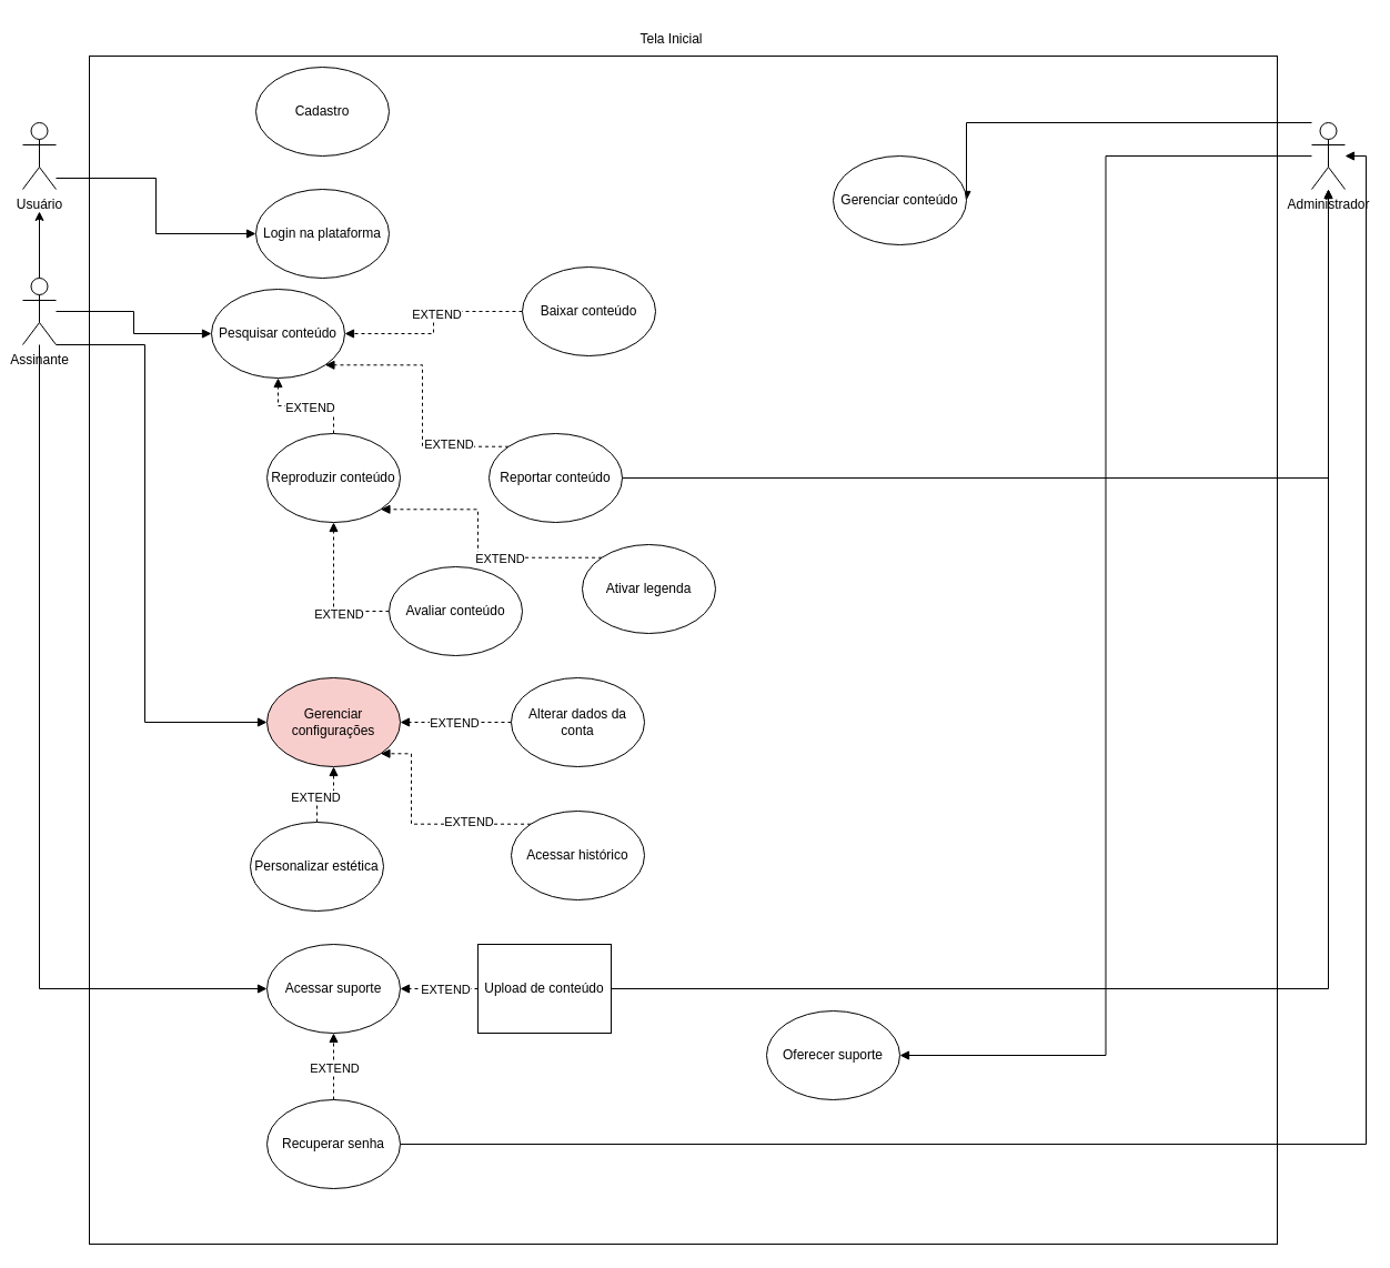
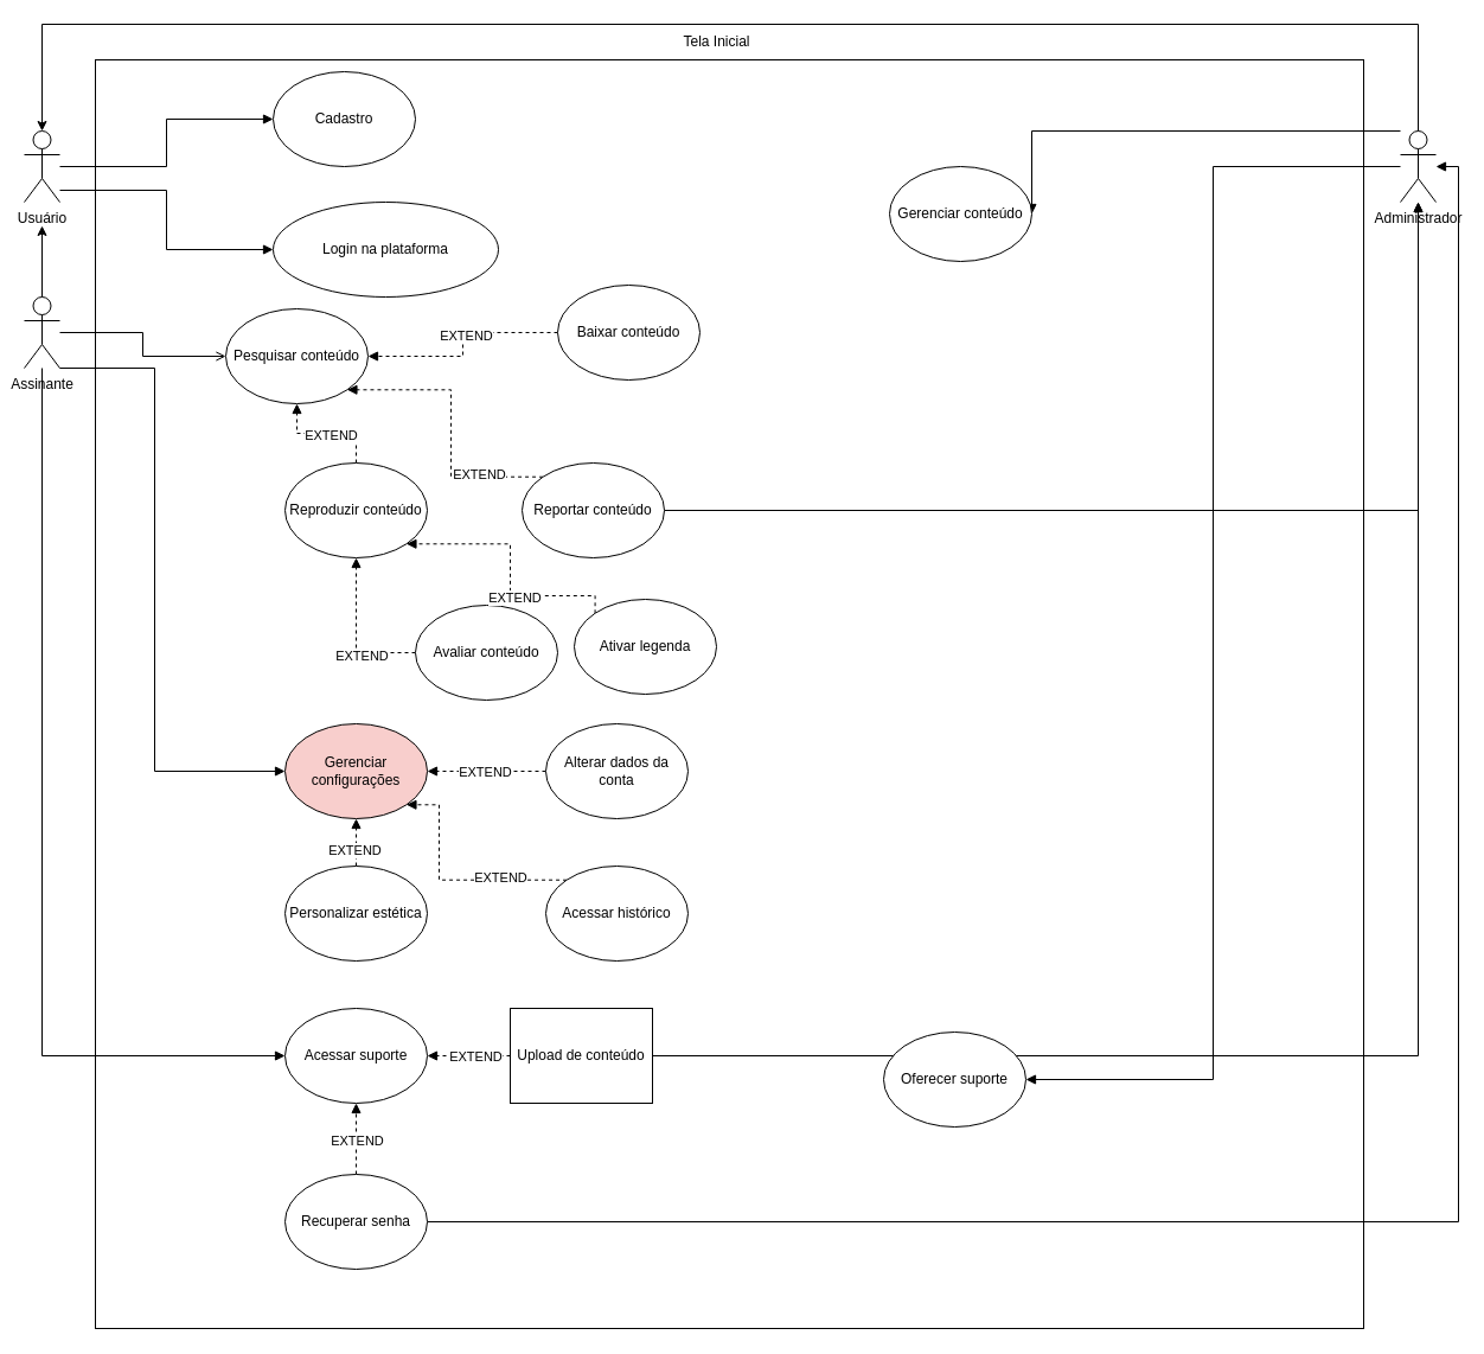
+ <mxCell id="15" style="edgeStyle=orthogonalEdgeStyle;rounded=0;orthogonalLoop=1;jettySize=auto;html=1;entryX=0.5;entryY=0;entryDx=0;entryDy=0;entryPerimeter=0;" edge="1" parent="1" source="8" target="5"><mxGeometry relative="1" as="geometry"><Array as="points"><mxPoint x="1196" y="20" /><mxPoint x="35" y="20" /></Array></mxGeometry></mxCell>
+ <mxCell id="4" style="edgeStyle=orthogonalEdgeStyle;rounded=0;orthogonalLoop=1;jettySize=auto;html=1;entryX=0;entryY=0.5;entryDx=0;entryDy=0;endArrow=block;endFill=1;" edge="1" parent="1" source="5" target="17"><mxGeometry relative="1" as="geometry"><Array as="points"><mxPoint x="140" y="140" /><mxPoint x="140" y="100" /></Array></mxGeometry></mxCell>
- <mxCell id="16" value="Login na plataforma" style="ellipse;whiteSpace=wrap;html=1;" vertex="1" parent="1"><mxGeometry x="230" y="170" width="120" height="80" as="geometry" /></mxCell>
+ <mxCell id="16" value="Login na plataforma" style="ellipse;whiteSpace=wrap;html=1;" vertex="1" parent="1"><mxGeometry x="230" y="170" width="190" height="80" as="geometry" /></mxCell>
- <mxCell id="10" style="edgeStyle=orthogonalEdgeStyle;rounded=0;orthogonalLoop=1;jettySize=auto;html=1;entryX=0;entryY=0.5;entryDx=0;entryDy=0;endArrow=block;endFill=1;" edge="1" parent="1" source="13" target="20"><mxGeometry relative="1" as="geometry" /></mxCell>
+ <mxCell id="10" style="edgeStyle=orthogonalEdgeStyle;rounded=0;orthogonalLoop=1;jettySize=auto;html=1;entryX=0;entryY=0.5;entryDx=0;entryDy=0;endArrow=open;endFill=1;" edge="1" parent="1" source="13" target="20"><mxGeometry relative="1" as="geometry" /></mxCell>
- <mxCell id="50" value="Ativar legenda" style="ellipse;whiteSpace=wrap;html=1;" vertex="1" parent="1"><mxGeometry x="524" y="490" width="120" height="80" as="geometry" /></mxCell>
+ <mxCell id="50" value="Ativar legenda" style="ellipse;whiteSpace=wrap;html=1;" vertex="1" parent="1"><mxGeometry x="484" y="505" width="120" height="80" as="geometry" /></mxCell>
- <mxCell id="44" value="Personalizar estética" style="ellipse;whiteSpace=wrap;html=1;" vertex="1" parent="1"><mxGeometry x="225" y="740" width="120" height="80" as="geometry" /></mxCell>
+ <mxCell id="44" value="Personalizar estética" style="ellipse;whiteSpace=wrap;html=1;" vertex="1" parent="1"><mxGeometry x="240" y="730" width="120" height="80" as="geometry" /></mxCell>
- <mxCell id="55" value="Oferecer suporte" style="ellipse;whiteSpace=wrap;html=1;" vertex="1" parent="1"><mxGeometry x="690" y="910" width="120" height="80" as="geometry" /></mxCell>
+ <mxCell id="55" value="Oferecer suporte" style="ellipse;whiteSpace=wrap;html=1;" vertex="1" parent="1"><mxGeometry x="745" y="870" width="120" height="80" as="geometry" /></mxCell>
